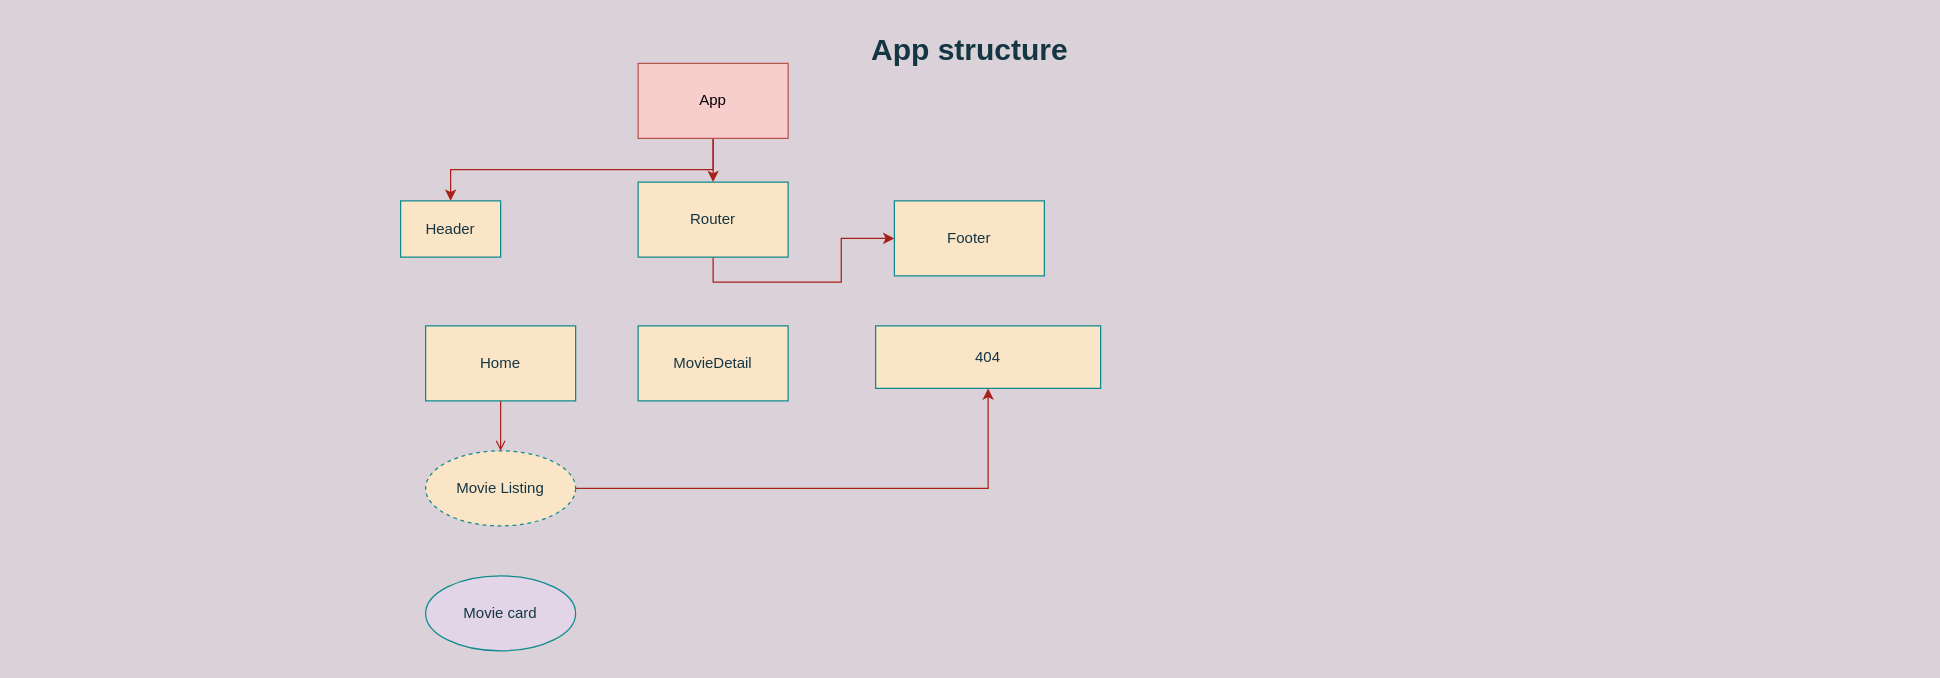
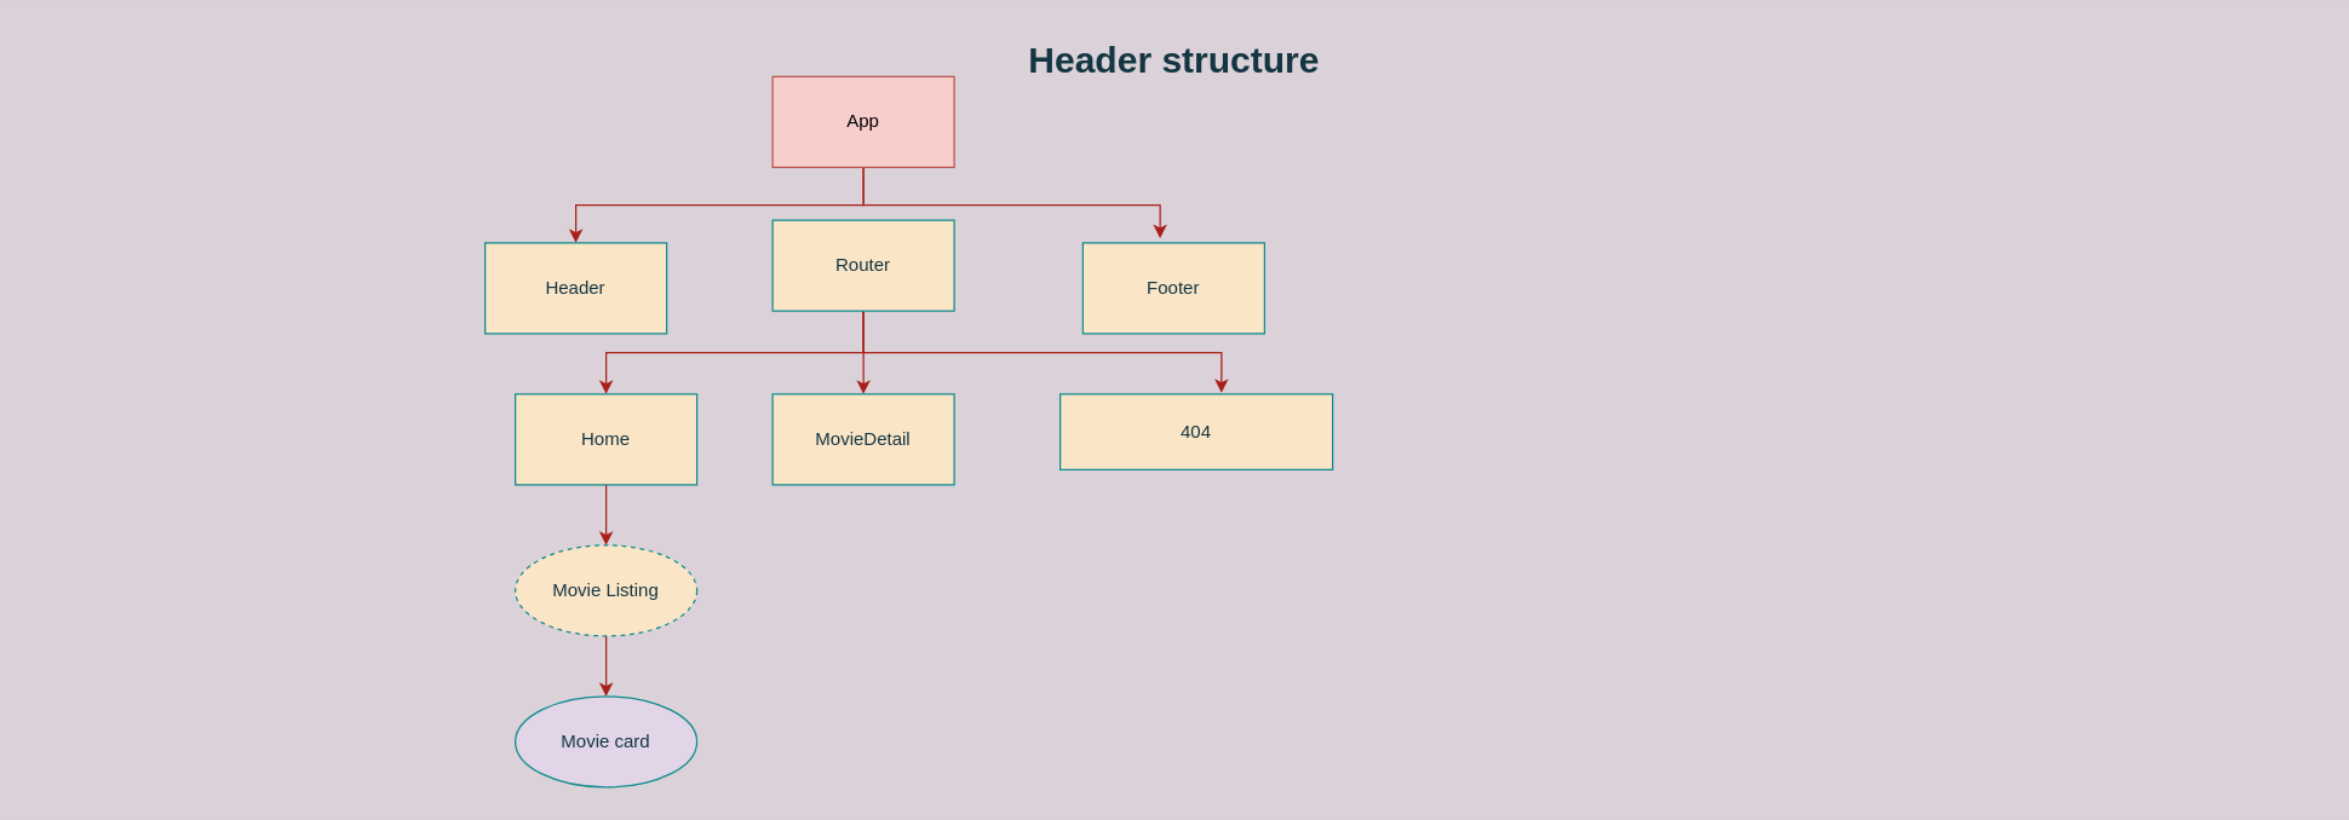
- <mxCell id="2" value="App structure" style="text;strokeColor=none;fillColor=none;html=1;fontSize=24;fontStyle=1;verticalAlign=middle;align=center;fontColor=#143642;rounded=0;" parent="1" vertex="1"><mxGeometry x="20" y="20" width="1510" height="40" as="geometry" /></mxCell>
+ <mxCell id="2" value="Header structure" style="text;strokeColor=none;fillColor=none;html=1;fontSize=24;fontStyle=1;verticalAlign=middle;align=center;fontColor=#143642;rounded=0;" parent="1" vertex="1"><mxGeometry x="20" y="20" width="1510" height="40" as="geometry" /></mxCell>
+ <mxCell id="5" style="edgeStyle=orthogonalEdgeStyle;orthogonalLoop=1;jettySize=auto;html=1;exitX=0.5;exitY=1;exitDx=0;exitDy=0;entryX=0.425;entryY=-0.05;entryDx=0;entryDy=0;entryPerimeter=0;strokeColor=#A8201A;fontColor=#143642;rounded=0;labelBackgroundColor=#DAD2D8;" edge="1" parent="1" source="6" target="8"><mxGeometry relative="1" as="geometry" /></mxCell>
- <mxCell id="3" style="edgeStyle=orthogonalEdgeStyle;orthogonalLoop=1;jettySize=auto;html=1;exitX=0.5;exitY=1;exitDx=0;exitDy=0;entryX=0.5;entryY=0;entryDx=0;entryDy=0;strokeColor=#A8201A;fontColor=#143642;rounded=0;labelBackgroundColor=#DAD2D8;" edge="1" parent="1" source="6" target="12"><mxGeometry relative="1" as="geometry" /></mxCell>
- <mxCell id="7" value="Header" style="shape=rect;html=1;whiteSpace=wrap;align=center;fillColor=#FAE5C7;strokeColor=#0F8B8D;fontColor=#143642;rounded=0;" vertex="1" parent="1"><mxGeometry x="320" y="160" width="80" height="45" as="geometry" /></mxCell>
+ <mxCell id="7" value="Header" style="shape=rect;html=1;whiteSpace=wrap;align=center;fillColor=#FAE5C7;strokeColor=#0F8B8D;fontColor=#143642;rounded=0;" vertex="1" parent="1"><mxGeometry x="320" y="160" width="120" height="60" as="geometry" /></mxCell>
- <mxCell id="11" style="edgeStyle=orthogonalEdgeStyle;orthogonalLoop=1;jettySize=auto;html=1;exitX=0.5;exitY=1;exitDx=0;exitDy=0;strokeColor=#A8201A;fontColor=#143642;rounded=0;labelBackgroundColor=#DAD2D8;" edge="1" parent="1" source="12" target="8"><mxGeometry relative="1" as="geometry" /></mxCell>
+ <mxCell id="11" style="edgeStyle=orthogonalEdgeStyle;orthogonalLoop=1;jettySize=auto;html=1;exitX=0.5;exitY=1;exitDx=0;exitDy=0;entryX=0.592;entryY=-0.017;entryDx=0;entryDy=0;entryPerimeter=0;strokeColor=#A8201A;fontColor=#143642;rounded=0;labelBackgroundColor=#DAD2D8;" edge="1" parent="1" source="12" target="16"><mxGeometry relative="1" as="geometry" /></mxCell>
+ <mxCell id="10" style="edgeStyle=orthogonalEdgeStyle;orthogonalLoop=1;jettySize=auto;html=1;exitX=0.5;exitY=1;exitDx=0;exitDy=0;strokeColor=#A8201A;fontColor=#143642;rounded=0;labelBackgroundColor=#DAD2D8;" edge="1" parent="1" source="12" target="14"><mxGeometry relative="1" as="geometry" /></mxCell>
+ <mxCell id="9" style="edgeStyle=orthogonalEdgeStyle;orthogonalLoop=1;jettySize=auto;html=1;exitX=0.5;exitY=1;exitDx=0;exitDy=0;strokeColor=#A8201A;fontColor=#143642;rounded=0;labelBackgroundColor=#DAD2D8;" edge="1" parent="1" source="12" target="15"><mxGeometry relative="1" as="geometry" /></mxCell>
- <mxCell id="13" value="" style="edgeStyle=orthogonalEdgeStyle;rounded=0;orthogonalLoop=1;jettySize=auto;html=1;strokeColor=#A8201A;fontColor=#143642;fillColor=#FAE5C7;labelBackgroundColor=#DAD2D8;endArrow=open;" edge="1" parent="1" source="14" target="18"><mxGeometry relative="1" as="geometry" /></mxCell>
+ <mxCell id="13" value="" style="edgeStyle=orthogonalEdgeStyle;rounded=0;orthogonalLoop=1;jettySize=auto;html=1;strokeColor=#A8201A;fontColor=#143642;fillColor=#FAE5C7;labelBackgroundColor=#DAD2D8;" edge="1" parent="1" source="14" target="18"><mxGeometry relative="1" as="geometry" /></mxCell>
- <mxCell id="17" value="" style="edgeStyle=orthogonalEdgeStyle;rounded=0;orthogonalLoop=1;jettySize=auto;html=1;strokeColor=#A8201A;fontColor=#143642;fillColor=#FAE5C7;labelBackgroundColor=#DAD2D8;" edge="1" parent="1" source="18" target="16"><mxGeometry relative="1" as="geometry" /></mxCell>
+ <mxCell id="17" value="" style="edgeStyle=orthogonalEdgeStyle;rounded=0;orthogonalLoop=1;jettySize=auto;html=1;strokeColor=#A8201A;fontColor=#143642;fillColor=#FAE5C7;labelBackgroundColor=#DAD2D8;" edge="1" parent="1" source="18" target="19"><mxGeometry relative="1" as="geometry" /></mxCell>
